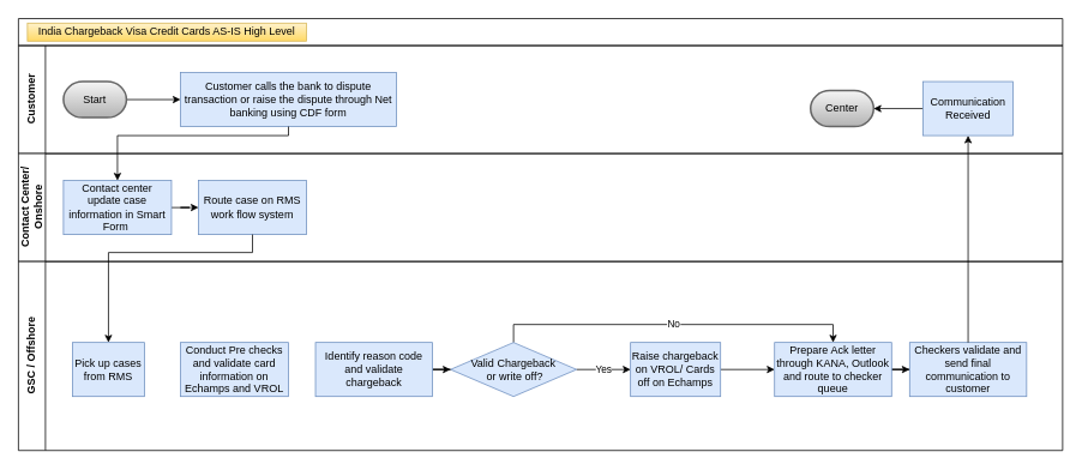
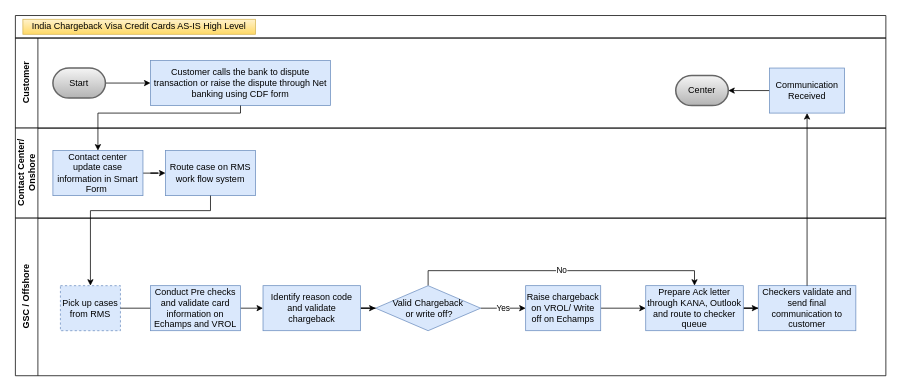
- <mxCell id="14" value="Pick up cases from RMS" style="rounded=0;whiteSpace=wrap;html=1;fontFamily=Helvetica;fontSize=12;align=center;fillColor=#dae8fc;strokeColor=#6c8ebf;" parent="13" vertex="1"><mxGeometry x="60" y="90" width="80" height="60" as="geometry" /></mxCell>
+ <mxCell id="14" value="Pick up cases from RMS" style="rounded=0;whiteSpace=wrap;html=1;fontFamily=Helvetica;fontSize=12;align=center;fillColor=#dae8fc;strokeColor=#6c8ebf;dashed=1;" parent="13" vertex="1"><mxGeometry x="60" y="90" width="80" height="60" as="geometry" /></mxCell>
+ <mxCell id="20" value="" style="edgeStyle=orthogonalEdgeStyle;rounded=0;orthogonalLoop=1;jettySize=auto;html=1;endArrow=classic;endFill=1;" edge="1" parent="13" source="14" target="19"><mxGeometry relative="1" as="geometry"><mxPoint x="270" y="310" as="sourcePoint" /><mxPoint x="660" y="320" as="targetPoint" /></mxGeometry></mxCell>
- <mxCell id="25" value="Raise chargeback on VROL/ Cards off on Echamps" style="rounded=0;whiteSpace=wrap;html=1;fontFamily=Helvetica;fontSize=12;align=center;fillColor=#dae8fc;strokeColor=#6c8ebf;" vertex="1" parent="13"><mxGeometry x="680" y="90" width="100" height="60" as="geometry" /></mxCell>
+ <mxCell id="25" value="Raise chargeback on VROL/ Write off on Echamps" style="rounded=0;whiteSpace=wrap;html=1;fontFamily=Helvetica;fontSize=12;align=center;fillColor=#dae8fc;strokeColor=#6c8ebf;" vertex="1" parent="13"><mxGeometry x="680" y="90" width="100" height="60" as="geometry" /></mxCell>
